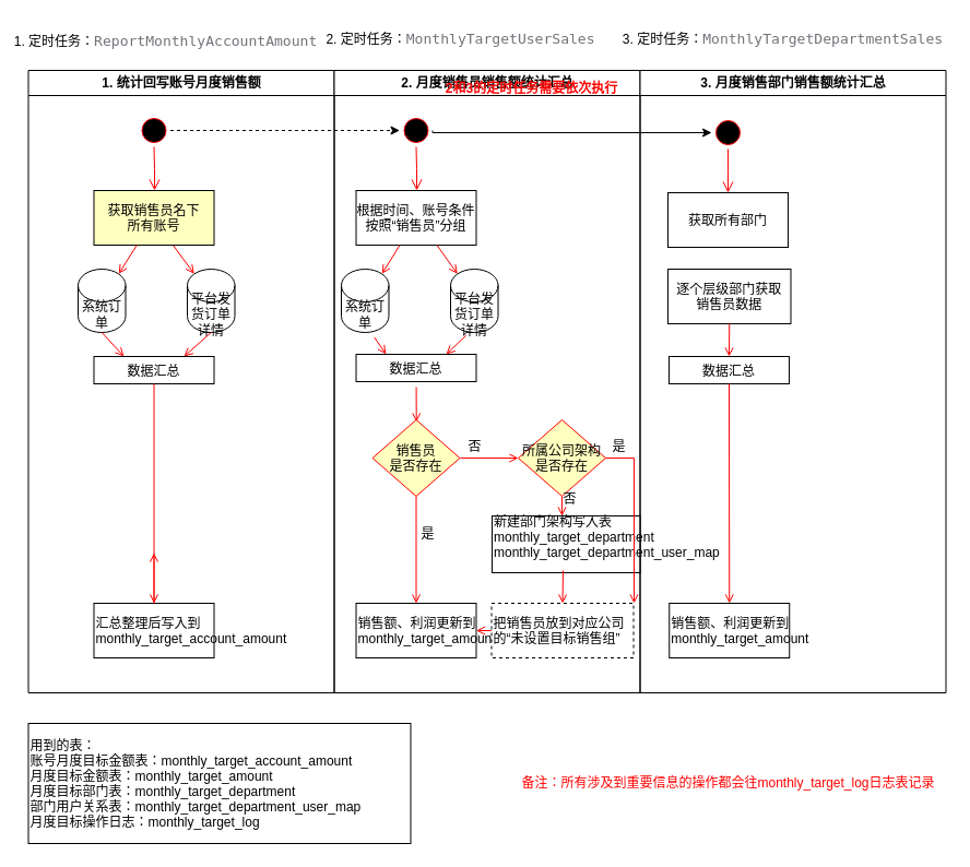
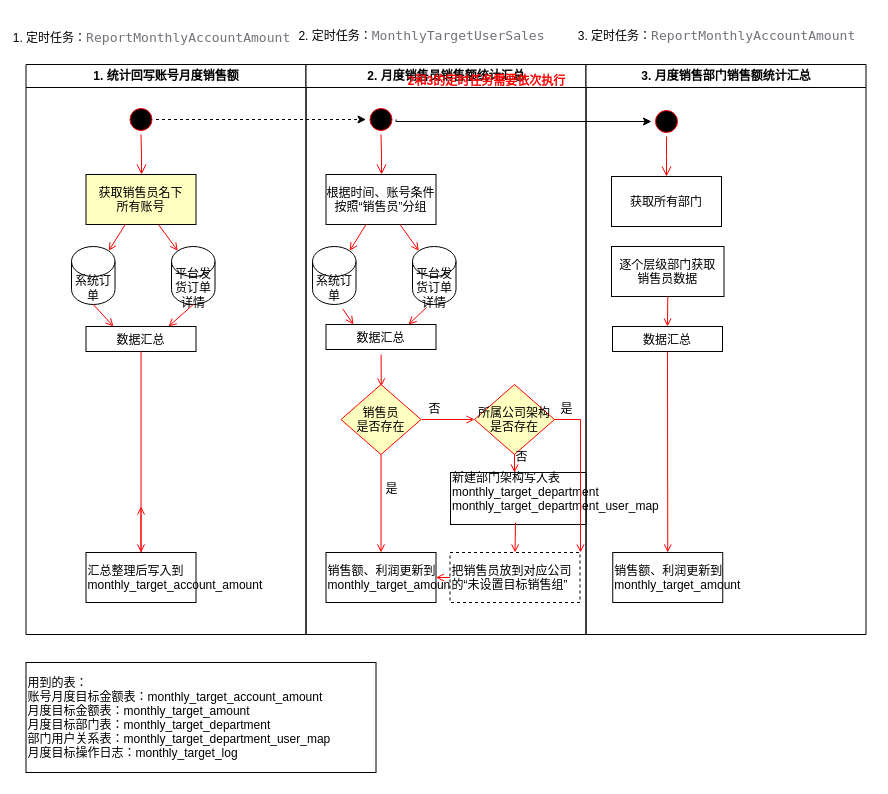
- <mxCell id="54" value="3. 定时任务：&lt;span style=&quot;color: rgb(114, 115, 122); font-family: &amp;quot;JetBrains Mono&amp;quot;, monospace; font-size: 9.8pt; white-space-collapse: preserve;&quot;&gt;MonthlyTargetDepartmentSales&lt;/span&gt;" style="text;html=1;align=center;verticalAlign=middle;resizable=0;points=[];autosize=1;strokeColor=none;fillColor=none;" vertex="1" parent="1"><mxGeometry x="575.5" y="20" width="280" height="30" as="geometry" /></mxCell>
+ <mxCell id="54" value="3. 定时任务：&lt;span style=&quot;color: rgb(114, 115, 122); font-family: &amp;quot;JetBrains Mono&amp;quot;, monospace; font-size: 9.8pt; white-space-collapse: preserve;&quot;&gt;ReportMonthlyAccountAmount&lt;/span&gt;" style="text;html=1;align=center;verticalAlign=middle;resizable=0;points=[];autosize=1;strokeColor=none;fillColor=none;" vertex="1" parent="1"><mxGeometry x="575.5" y="20" width="280" height="30" as="geometry" /></mxCell>
- <mxCell id="59" value="备注：所有涉及到重要信息的操作都会往&lt;span style=&quot;text-align: left;&quot;&gt;monthly_target_log日志表记录&lt;/span&gt;" style="text;html=1;align=center;verticalAlign=middle;resizable=0;points=[];autosize=1;strokeColor=none;fillColor=none;fontColor=#FF0000;" vertex="1" parent="1"><mxGeometry x="465.5" y="702" width="400" height="30" as="geometry" /></mxCell>
